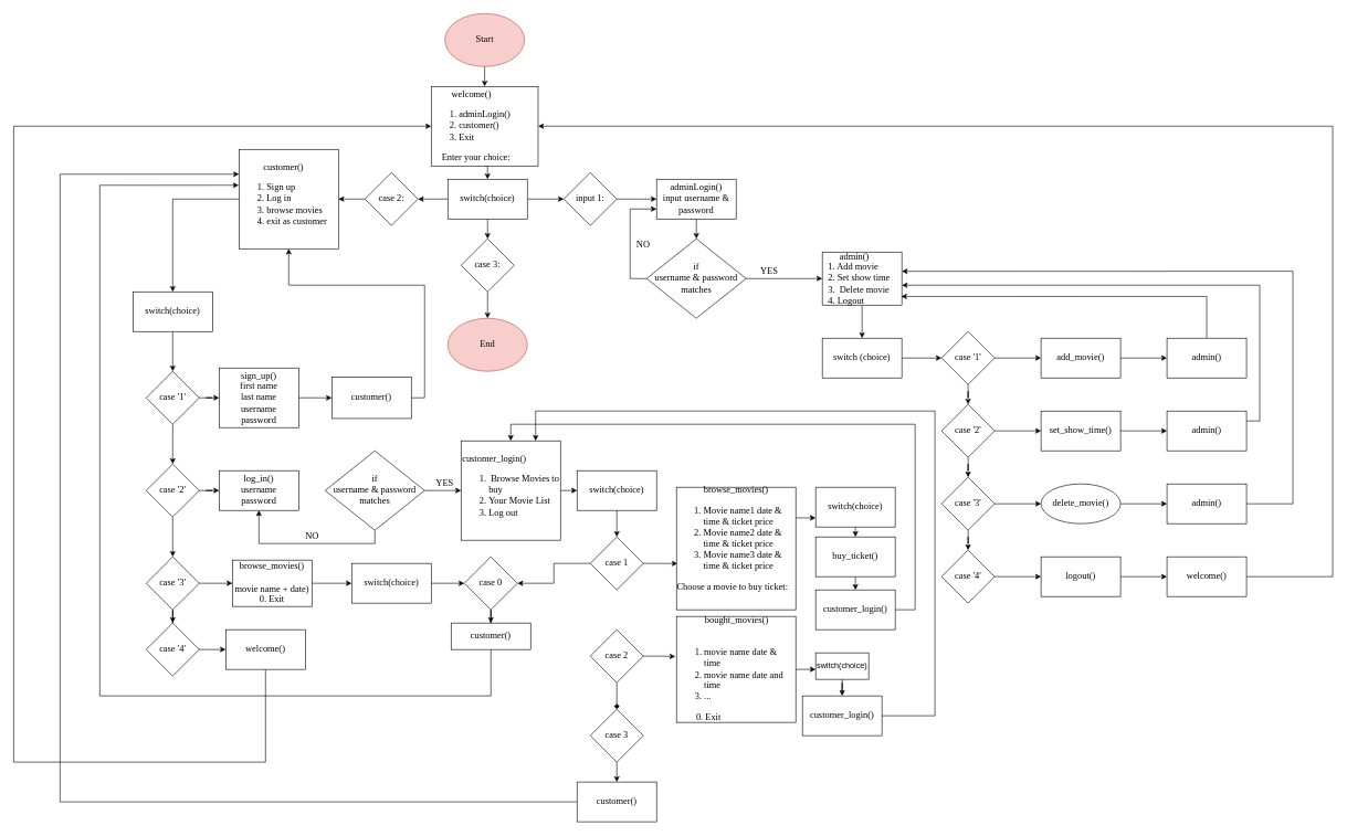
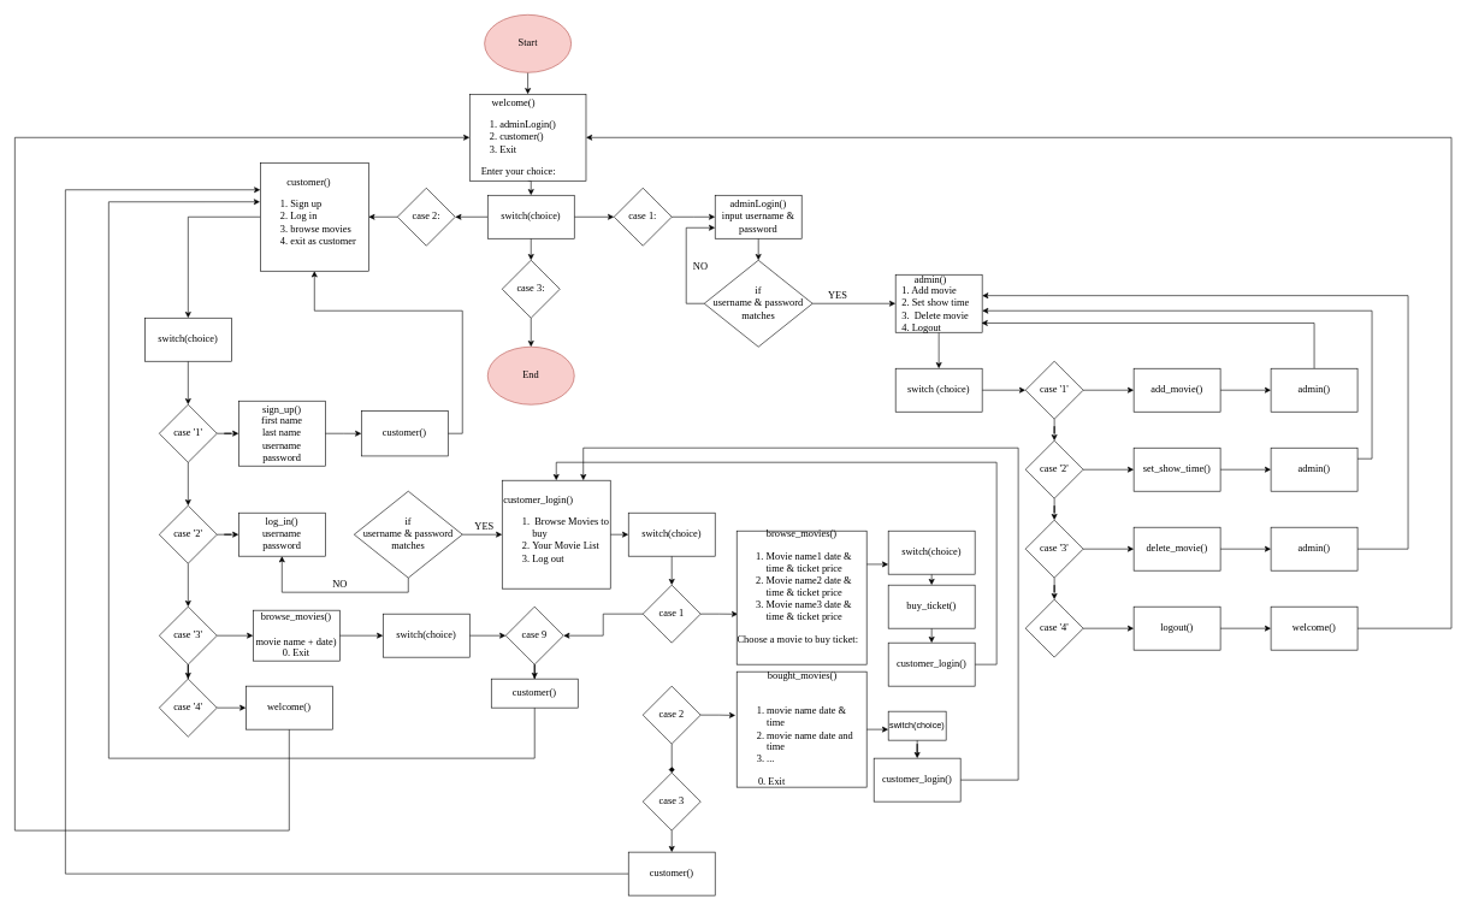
- <mxCell id="78" value="input 1:" style="rhombus;whiteSpace=wrap;html=1;fontFamily=Times New Roman;fontSize=14;" parent="1" vertex="1"><mxGeometry x="850" y="260" width="80" height="80" as="geometry" /></mxCell>
+ <mxCell id="78" value="case 1:" style="rhombus;whiteSpace=wrap;html=1;fontFamily=Times New Roman;fontSize=14;" parent="1" vertex="1"><mxGeometry x="850" y="260" width="80" height="80" as="geometry" /></mxCell>
- <mxCell id="31" value="delete_movie()" style="ellipse;whiteSpace=wrap;html=1;fontFamily=Times New Roman;fontSize=14;" parent="1" vertex="1"><mxGeometry x="1570" y="730" width="120" height="60" as="geometry" /></mxCell>
+ <mxCell id="31" value="delete_movie()" style="whiteSpace=wrap;html=1;fontFamily=Times New Roman;fontSize=14;" parent="1" vertex="1"><mxGeometry x="1570" y="730" width="120" height="60" as="geometry" /></mxCell>
- <mxCell id="107" value="case 0" style="rhombus;whiteSpace=wrap;html=1;rounded=0;fontFamily=Times New Roman;fontSize=14;" parent="1" vertex="1"><mxGeometry x="700" y="840" width="80" height="80" as="geometry" /></mxCell>
+ <mxCell id="107" value="case 9" style="rhombus;whiteSpace=wrap;html=1;rounded=0;fontFamily=Times New Roman;fontSize=14;" parent="1" vertex="1"><mxGeometry x="700" y="840" width="80" height="80" as="geometry" /></mxCell>
